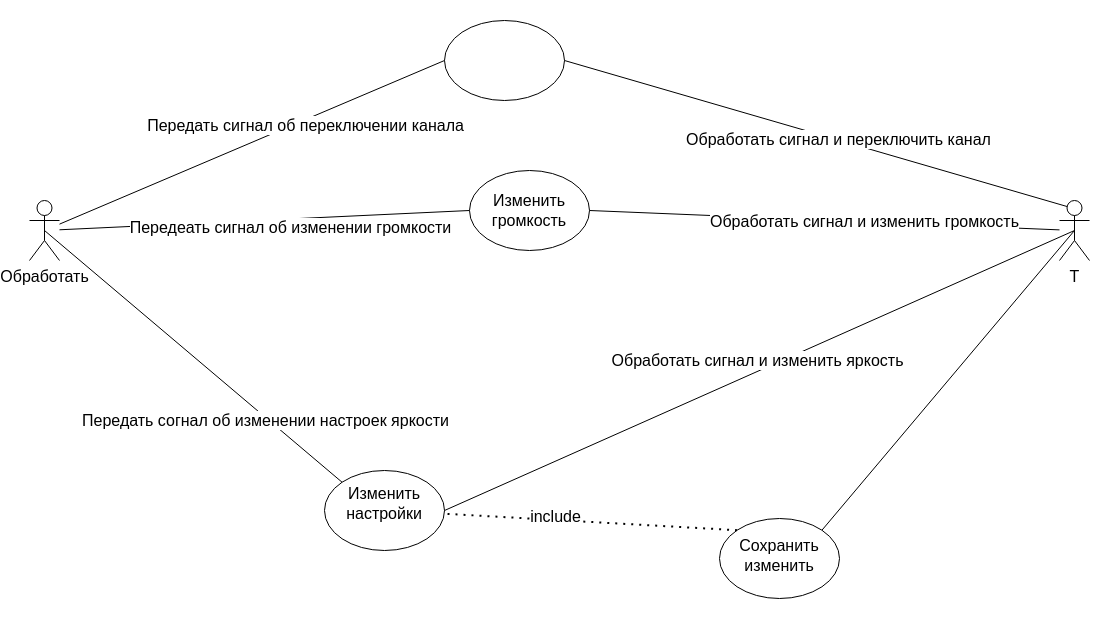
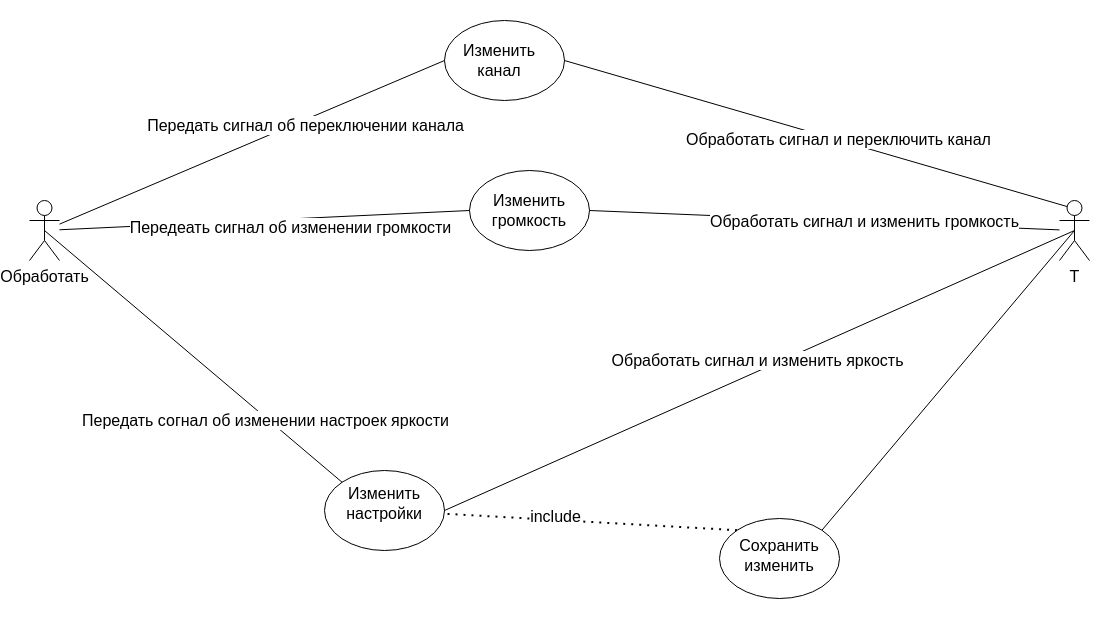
+ <mxCell id="7" value="Изменить канал" style="text;html=1;strokeColor=none;fillColor=none;align=center;verticalAlign=middle;whiteSpace=wrap;rounded=0;fontSize=16;" parent="1" vertex="1"><mxGeometry x="460" y="45" width="60" height="30" as="geometry" /></mxCell>
